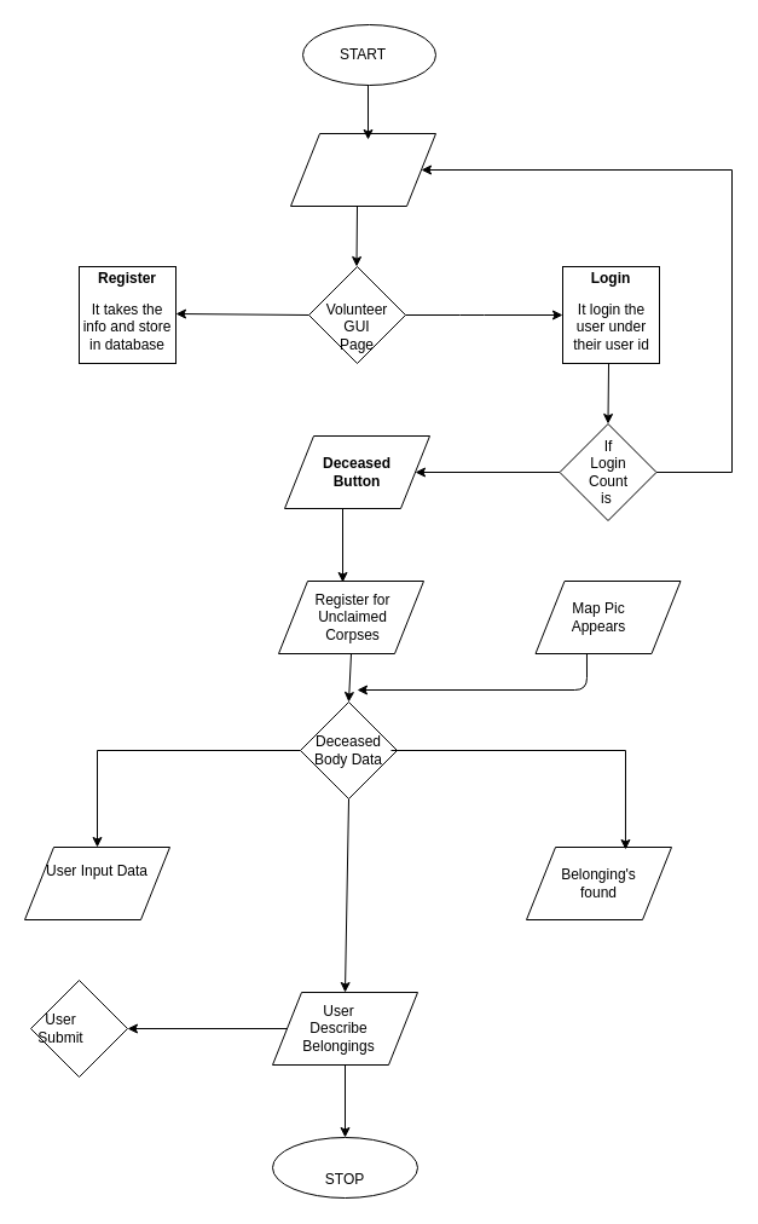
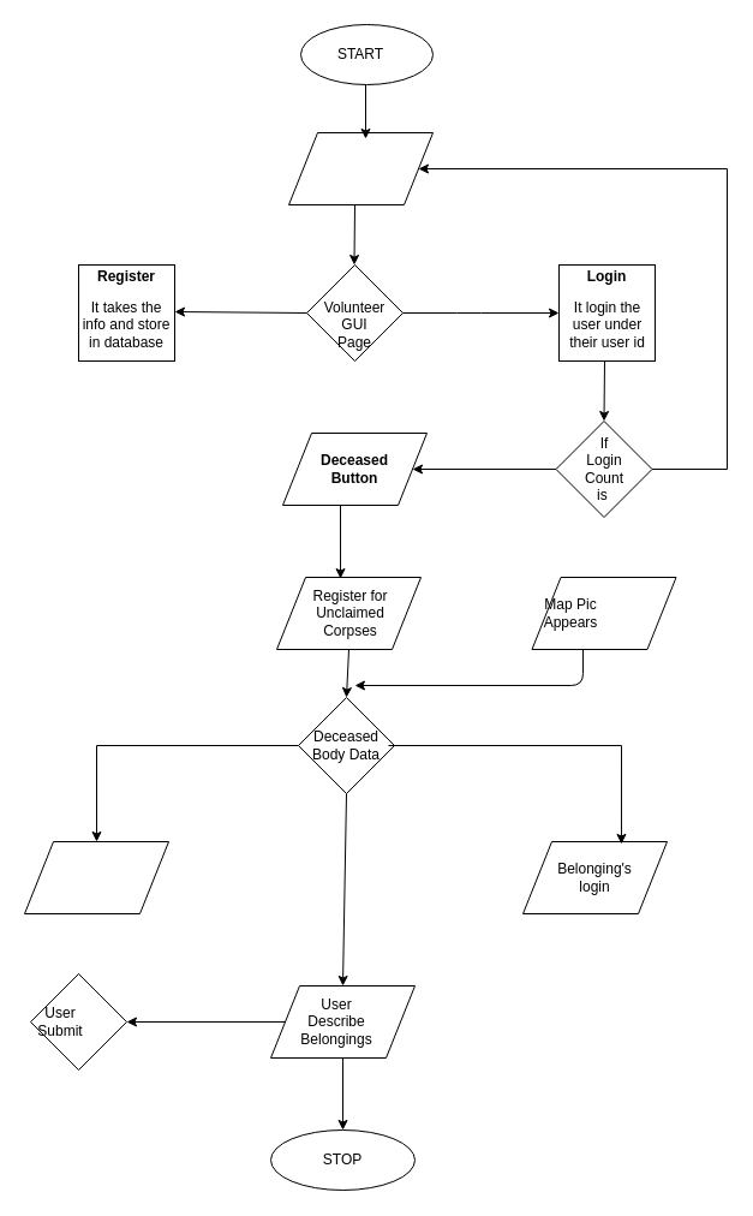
- <mxCell id="30" value="Map Pic Appears" style="text;html=1;strokeColor=none;fillColor=none;align=center;verticalAlign=middle;whiteSpace=wrap;rounded=0;" vertex="1" parent="1"><mxGeometry x="475" y="500" width="40" height="20" as="geometry" /></mxCell>
+ <mxCell id="30" value="Map Pic Appears" style="text;html=1;strokeColor=none;fillColor=none;align=center;verticalAlign=middle;whiteSpace=wrap;rounded=0;" vertex="1" parent="1"><mxGeometry x="455" y="500" width="40" height="20" as="geometry" /></mxCell>
- <mxCell id="33" value="User Input Data" style="text;html=1;strokeColor=none;fillColor=none;align=center;verticalAlign=middle;whiteSpace=wrap;rounded=0;" vertex="1" parent="1"><mxGeometry x="35" y="710" width="90" height="20" as="geometry" /></mxCell>
- <mxCell id="34" value="Belonging's found" style="text;html=1;strokeColor=none;fillColor=none;align=center;verticalAlign=middle;whiteSpace=wrap;rounded=0;" vertex="1" parent="1"><mxGeometry x="475" y="720" width="40" height="20" as="geometry" /></mxCell>
+ <mxCell id="34" value="Belonging's login" style="text;html=1;strokeColor=none;fillColor=none;align=center;verticalAlign=middle;whiteSpace=wrap;rounded=0;" vertex="1" parent="1"><mxGeometry x="475" y="720" width="40" height="20" as="geometry" /></mxCell>
- <mxCell id="19" value="STOP" style="text;html=1;strokeColor=none;fillColor=none;align=center;verticalAlign=middle;whiteSpace=wrap;rounded=0;" vertex="1" parent="1"><mxGeometry x="265" y="965" width="40" height="20" as="geometry" /></mxCell>
+ <mxCell id="19" value="STOP" style="text;html=1;strokeColor=none;fillColor=none;align=center;verticalAlign=middle;whiteSpace=wrap;rounded=0;" vertex="1" parent="1"><mxGeometry x="265" y="955" width="40" height="20" as="geometry" /></mxCell>
